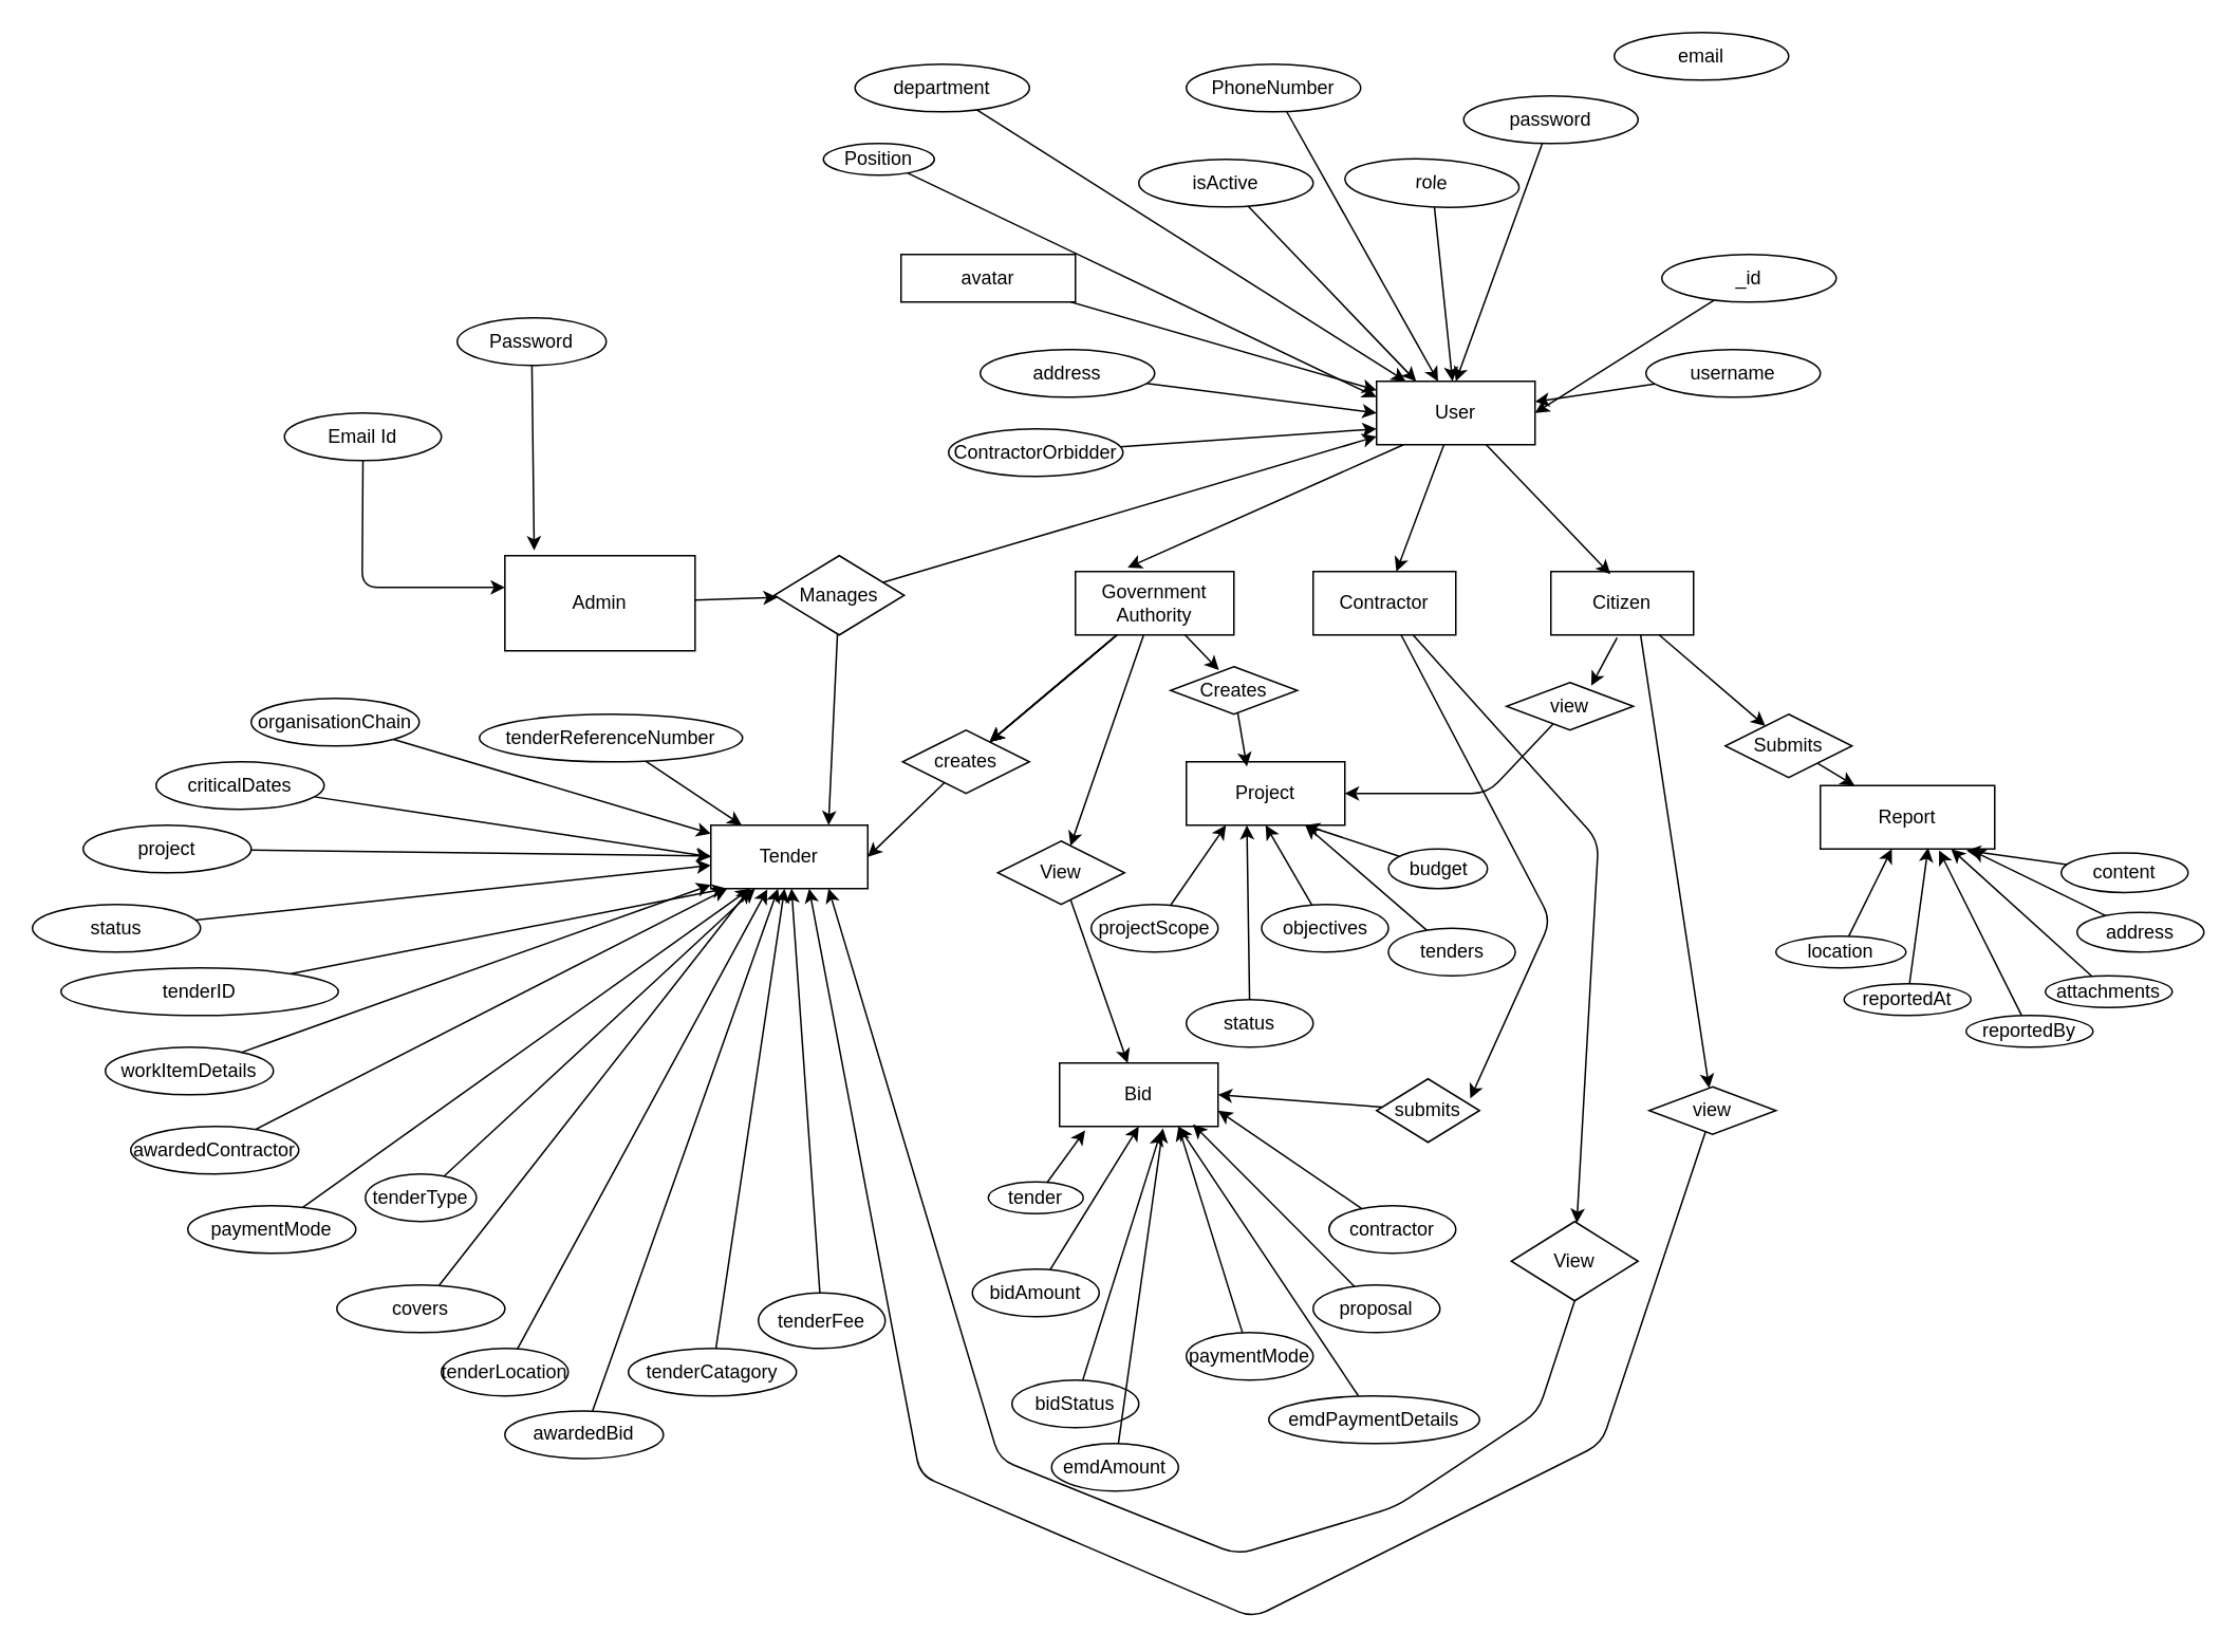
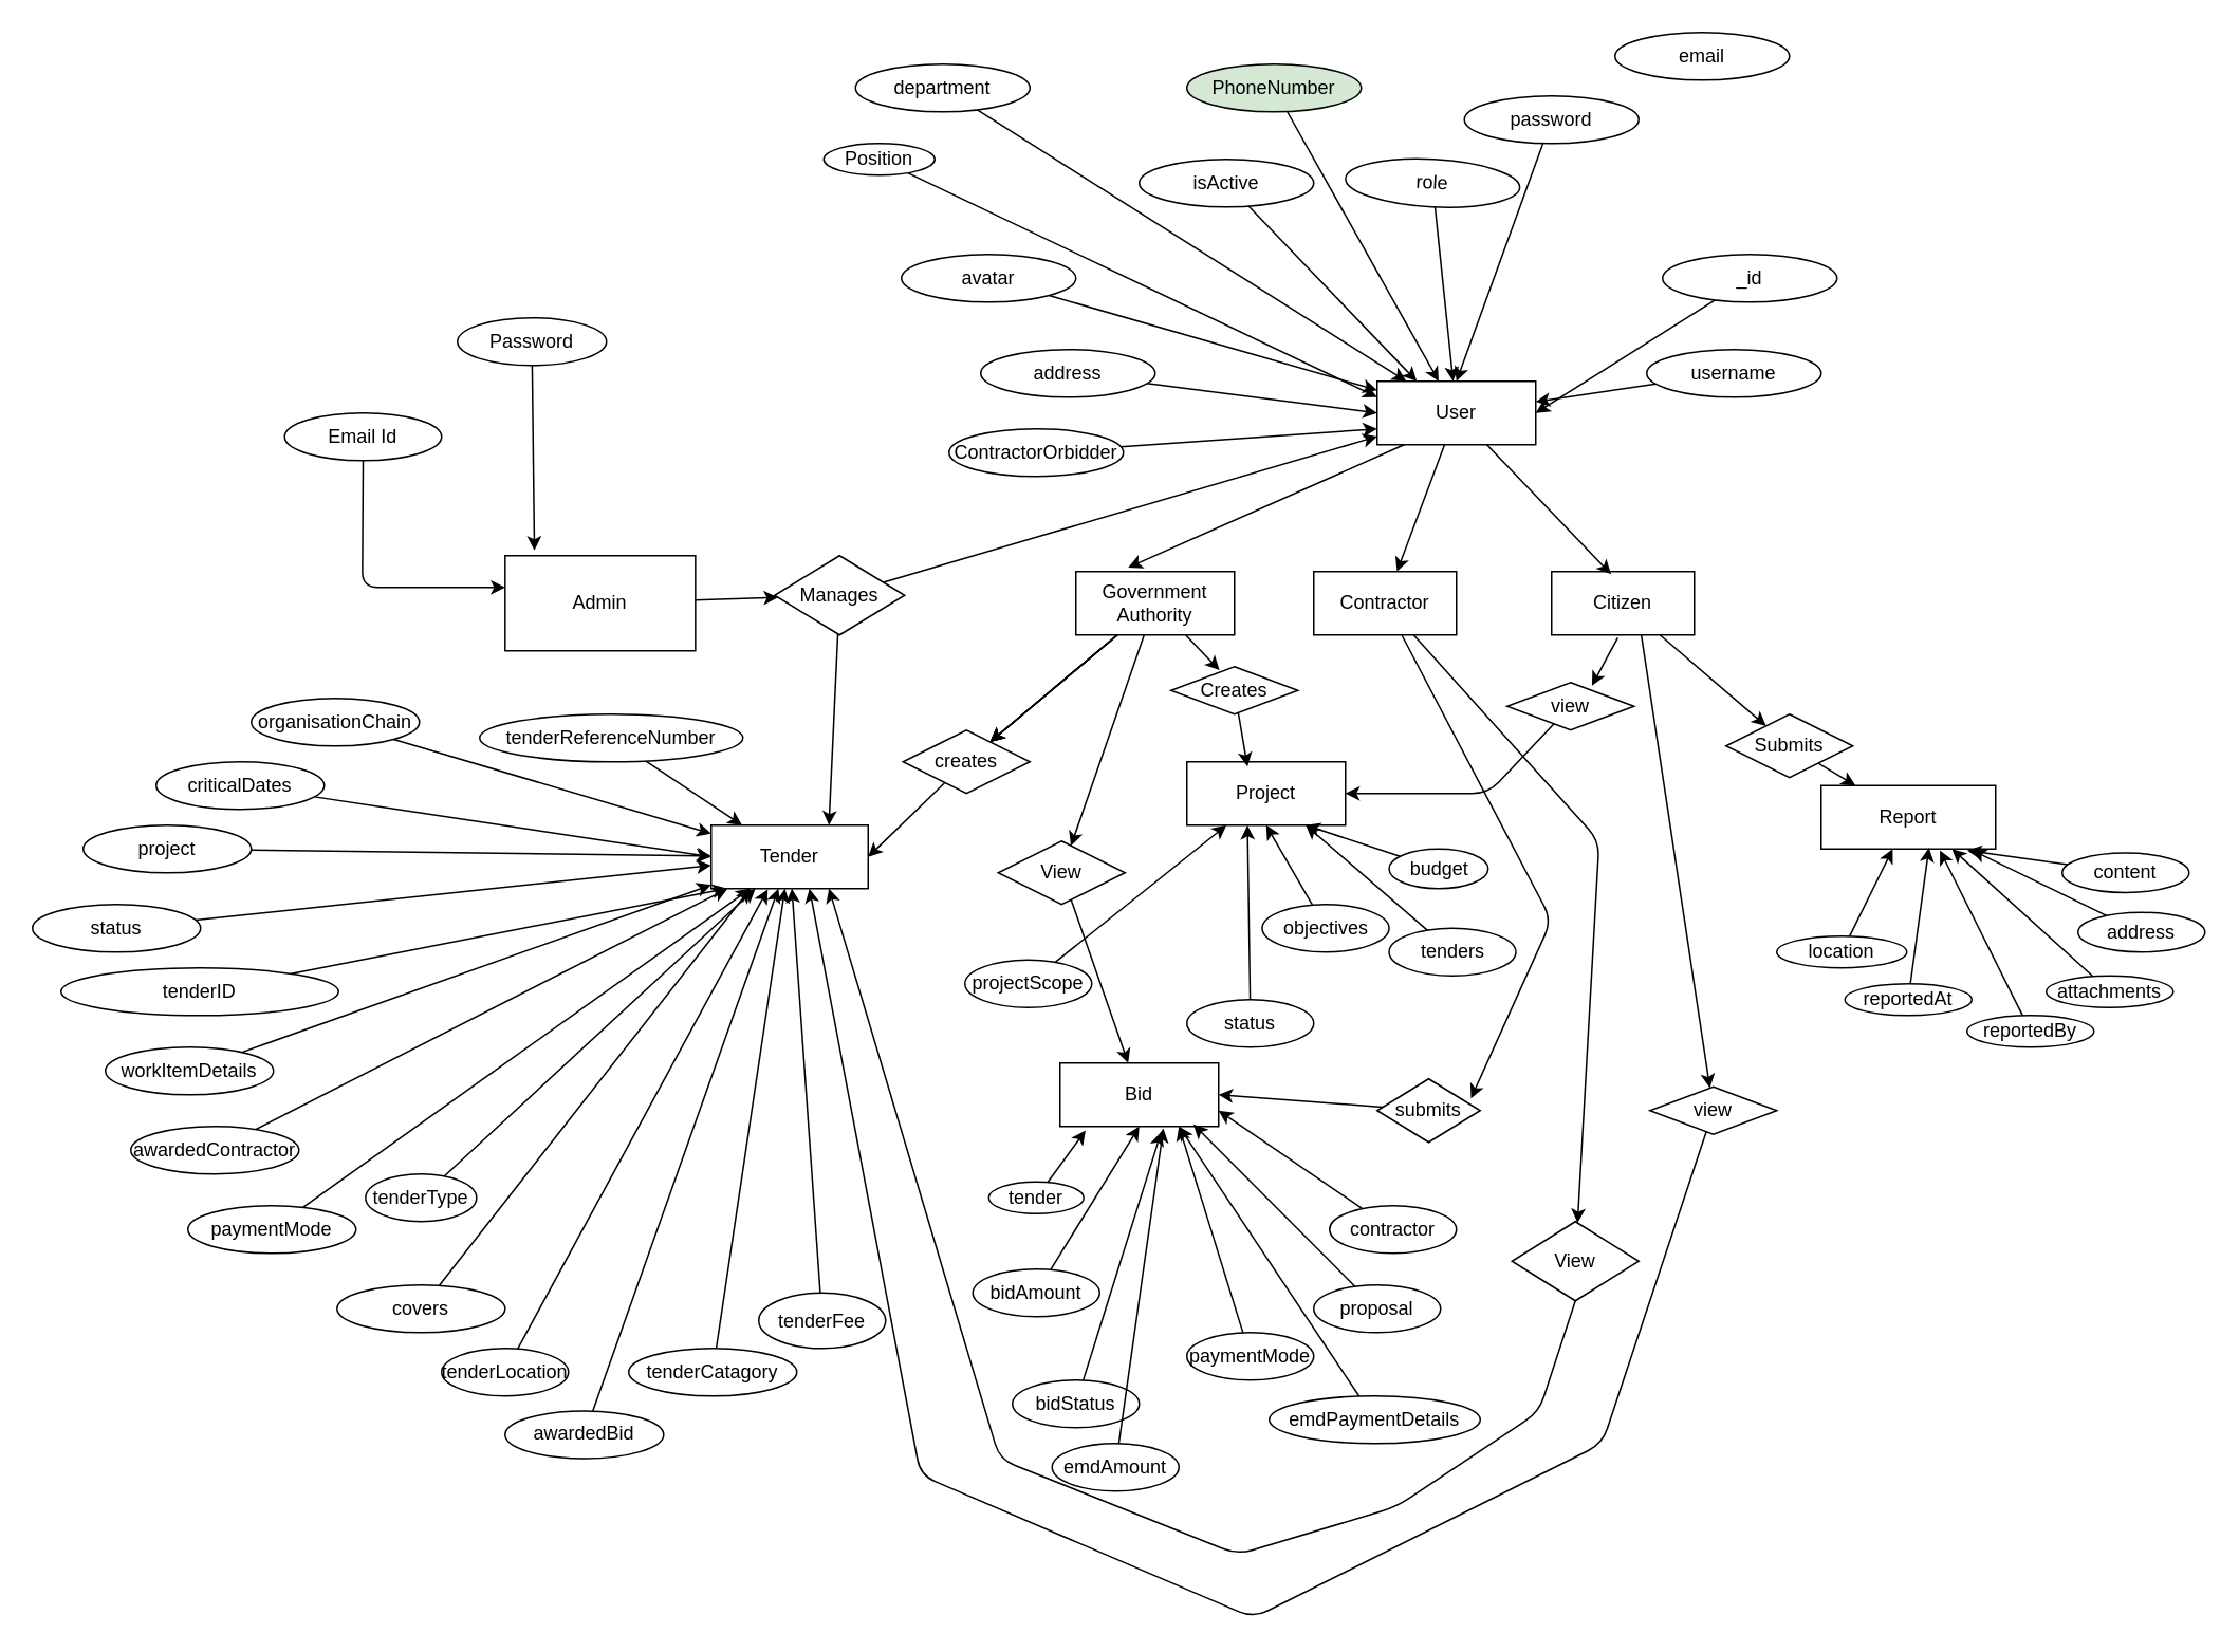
- <mxCell id="49" value="PhoneNumber" style="ellipse;whiteSpace=wrap;html=1;" vertex="1" parent="1"><mxGeometry x="748" y="40" width="110" height="30" as="geometry" /></mxCell>
+ <mxCell id="49" value="PhoneNumber" style="ellipse;whiteSpace=wrap;html=1;fillColor=#d5e8d4;" vertex="1" parent="1"><mxGeometry x="748" y="40" width="110" height="30" as="geometry" /></mxCell>
- <mxCell id="51" value="avatar" style="whiteSpace=wrap;html=1;rounded=0;" vertex="1" parent="1"><mxGeometry x="568" y="160" width="110" height="30" as="geometry" /></mxCell>
+ <mxCell id="51" value="avatar" style="ellipse;whiteSpace=wrap;html=1;" vertex="1" parent="1"><mxGeometry x="568" y="160" width="110" height="30" as="geometry" /></mxCell>
- <mxCell id="101" value="&lt;div style=&quot;line-height: 23px;&quot;&gt;projectScope&lt;/div&gt;" style="ellipse;whiteSpace=wrap;html=1;" vertex="1" parent="1"><mxGeometry x="688" y="570" width="80" height="30" as="geometry" /></mxCell>
+ <mxCell id="101" value="&lt;div style=&quot;line-height: 23px;&quot;&gt;projectScope&lt;/div&gt;" style="ellipse;whiteSpace=wrap;html=1;" vertex="1" parent="1"><mxGeometry x="608" y="605" width="80" height="30" as="geometry" /></mxCell>
